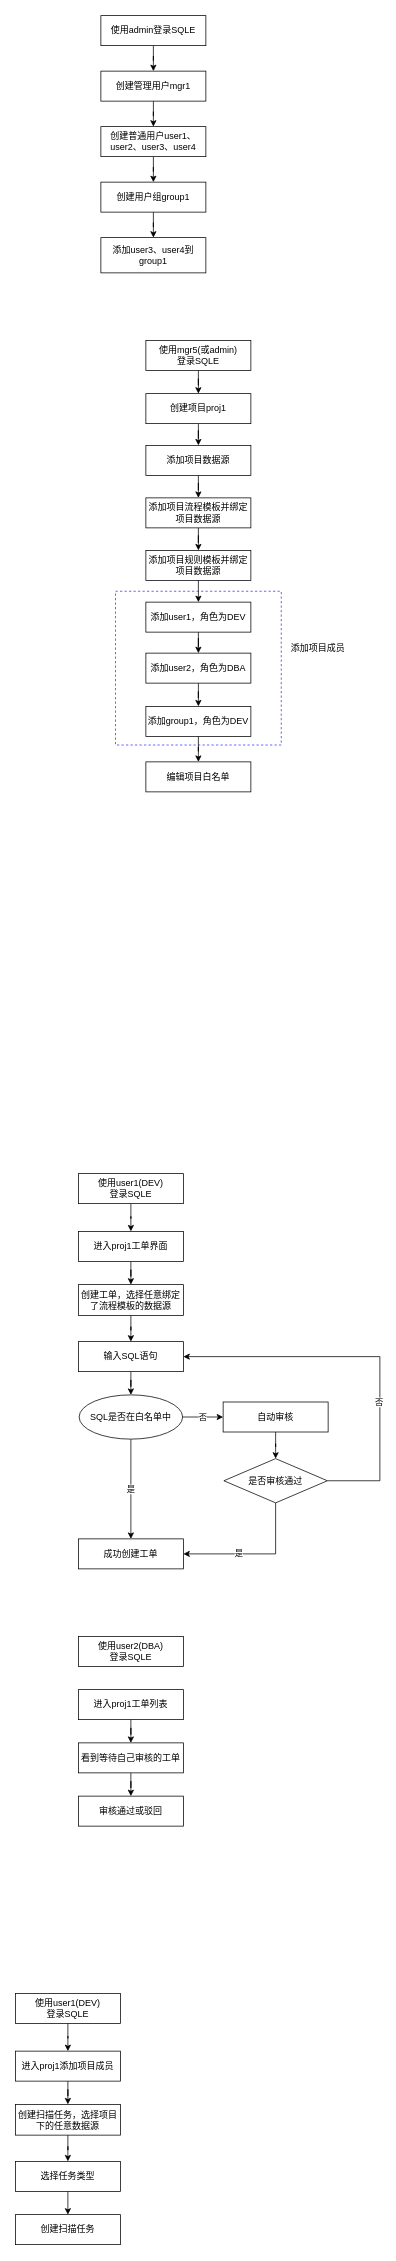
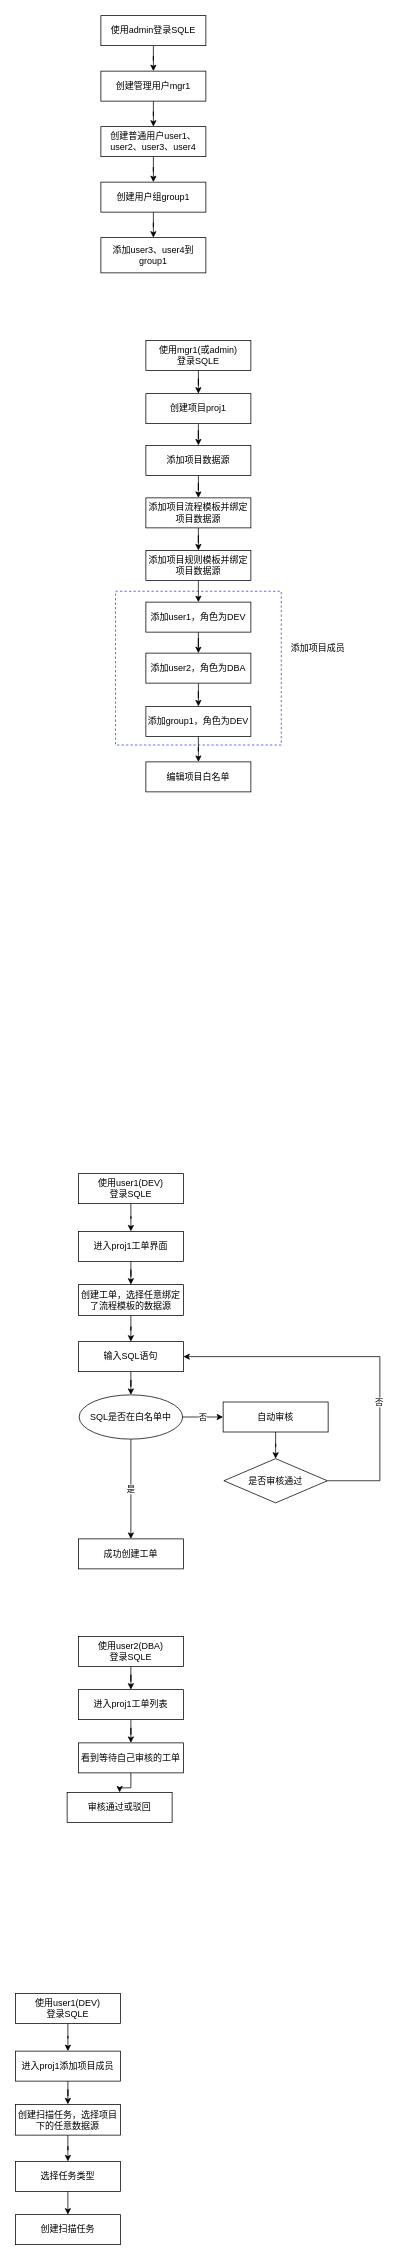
- <mxCell id="13" value="使用mgr5(或admin)&lt;br&gt;登录SQLE" style="rounded=0;whiteSpace=wrap;html=1;" parent="1" vertex="1"><mxGeometry x="194" y="453" width="140" height="40" as="geometry" /></mxCell>
+ <mxCell id="13" value="使用mgr1(或admin)&lt;br&gt;登录SQLE" style="rounded=0;whiteSpace=wrap;html=1;" parent="1" vertex="1"><mxGeometry x="194" y="453" width="140" height="40" as="geometry" /></mxCell>
- <mxCell id="43" style="edgeStyle=orthogonalEdgeStyle;rounded=0;orthogonalLoop=1;jettySize=auto;html=1;entryX=1;entryY=0.5;entryDx=0;entryDy=0;exitX=0.5;exitY=1;exitDx=0;exitDy=0;" edge="1" parent="1" source="47" target="37"><mxGeometry relative="1" as="geometry" /></mxCell>
- <mxCell id="44" value="是" style="edgeLabel;html=1;align=center;verticalAlign=middle;resizable=0;points=[];" vertex="1" connectable="0" parent="43"><mxGeometry x="-0.181" y="-2" relative="1" as="geometry"><mxPoint x="-40" as="offset" /></mxGeometry></mxCell>
+ <mxCell id="49" style="edgeStyle=orthogonalEdgeStyle;rounded=0;orthogonalLoop=1;jettySize=auto;html=1;" edge="1" parent="1" source="50" target="52"><mxGeometry relative="1" as="geometry" /></mxCell>
- <mxCell id="55" value="审核通过或驳回" style="rounded=0;whiteSpace=wrap;html=1;" vertex="1" parent="1"><mxGeometry x="104" y="2394" width="140" height="40" as="geometry" /></mxCell>
+ <mxCell id="55" value="审核通过或驳回" style="rounded=0;whiteSpace=wrap;html=1;" vertex="1" parent="1"><mxGeometry x="89" y="2389" width="140" height="40" as="geometry" /></mxCell>
